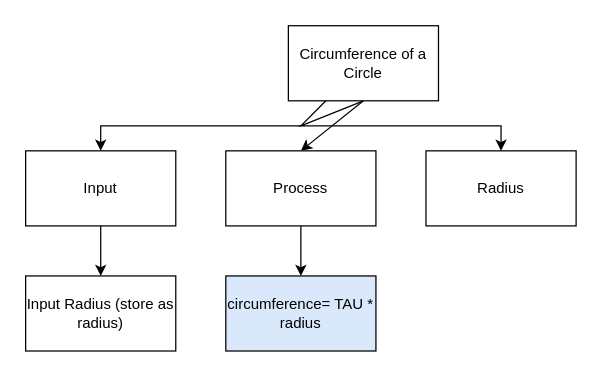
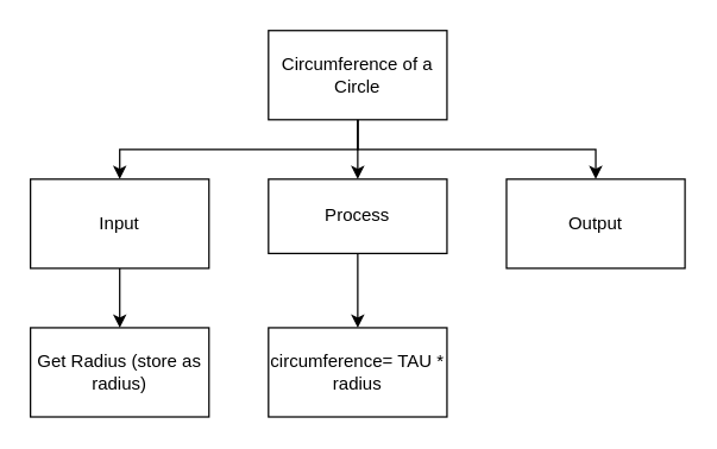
- <mxCell id="5" value="Circumference&amp;nbsp;of a Circle" style="rounded=0;whiteSpace=wrap;html=1;" vertex="1" parent="1"><mxGeometry x="230" y="20" width="120" height="60" as="geometry" /></mxCell>
+ <mxCell id="5" value="Circumference&amp;nbsp;of a Circle" style="rounded=0;whiteSpace=wrap;html=1;" vertex="1" parent="1"><mxGeometry x="180" y="20" width="120" height="60" as="geometry" /></mxCell>
- <mxCell id="9" value="Process" style="rounded=0;whiteSpace=wrap;html=1;" vertex="1" parent="1"><mxGeometry x="180" y="120" width="120" height="60" as="geometry" /></mxCell>
+ <mxCell id="9" value="Process" style="rounded=0;whiteSpace=wrap;html=1;" vertex="1" parent="1"><mxGeometry x="180" y="120" width="120" height="50" as="geometry" /></mxCell>
- <mxCell id="10" value="Radius" style="rounded=0;whiteSpace=wrap;html=1;" vertex="1" parent="1"><mxGeometry x="340" y="120" width="120" height="60" as="geometry" /></mxCell>
+ <mxCell id="10" value="Output" style="rounded=0;whiteSpace=wrap;html=1;" vertex="1" parent="1"><mxGeometry x="340" y="120" width="120" height="60" as="geometry" /></mxCell>
- <mxCell id="11" value="Input Radius (store as radius)" style="rounded=0;whiteSpace=wrap;html=1;" vertex="1" parent="1"><mxGeometry x="20" y="220" width="120" height="60" as="geometry" /></mxCell>
+ <mxCell id="11" value="Get Radius (store as radius)" style="rounded=0;whiteSpace=wrap;html=1;" vertex="1" parent="1"><mxGeometry x="20" y="220" width="120" height="60" as="geometry" /></mxCell>
- <mxCell id="12" value="circumference= TAU * radius" style="rounded=0;whiteSpace=wrap;html=1;fillColor=#dae8fc;" vertex="1" parent="1"><mxGeometry x="180" y="220" width="120" height="60" as="geometry" /></mxCell>
+ <mxCell id="12" value="circumference= TAU * radius" style="rounded=0;whiteSpace=wrap;html=1;" vertex="1" parent="1"><mxGeometry x="180" y="220" width="120" height="60" as="geometry" /></mxCell>
